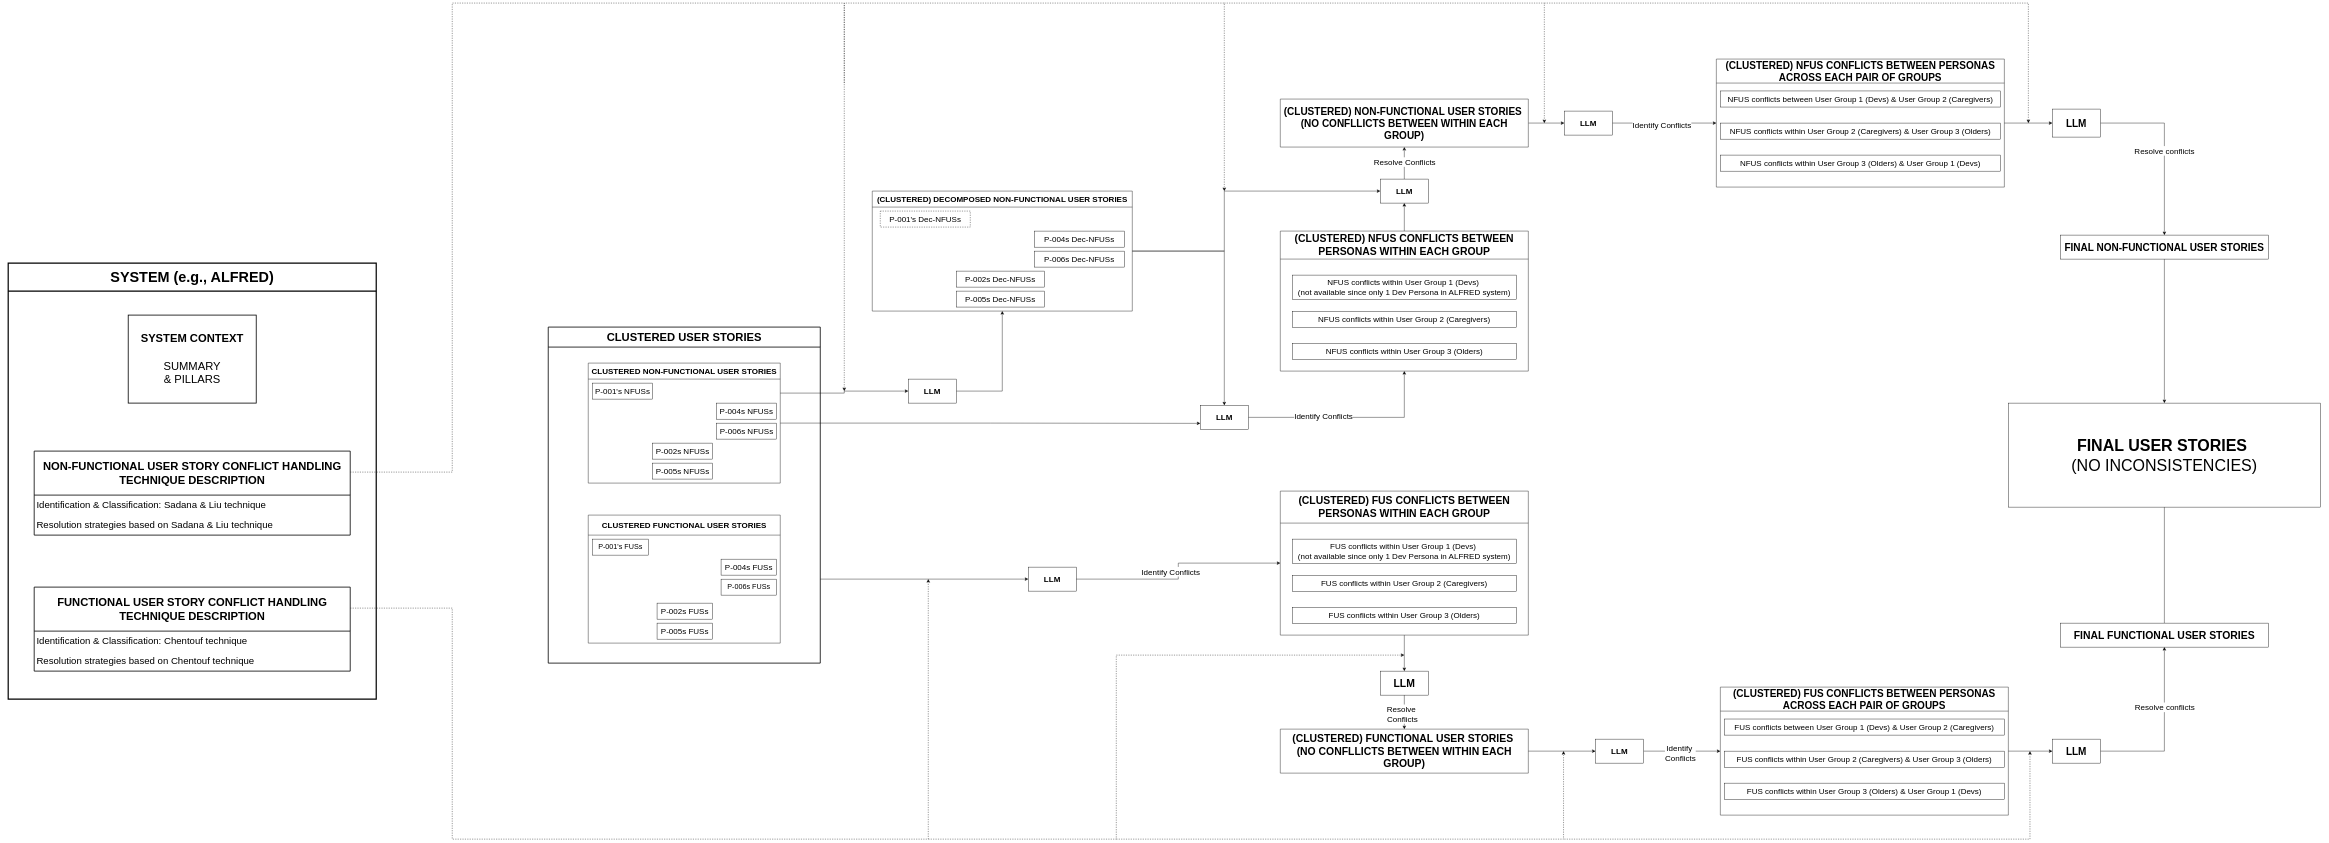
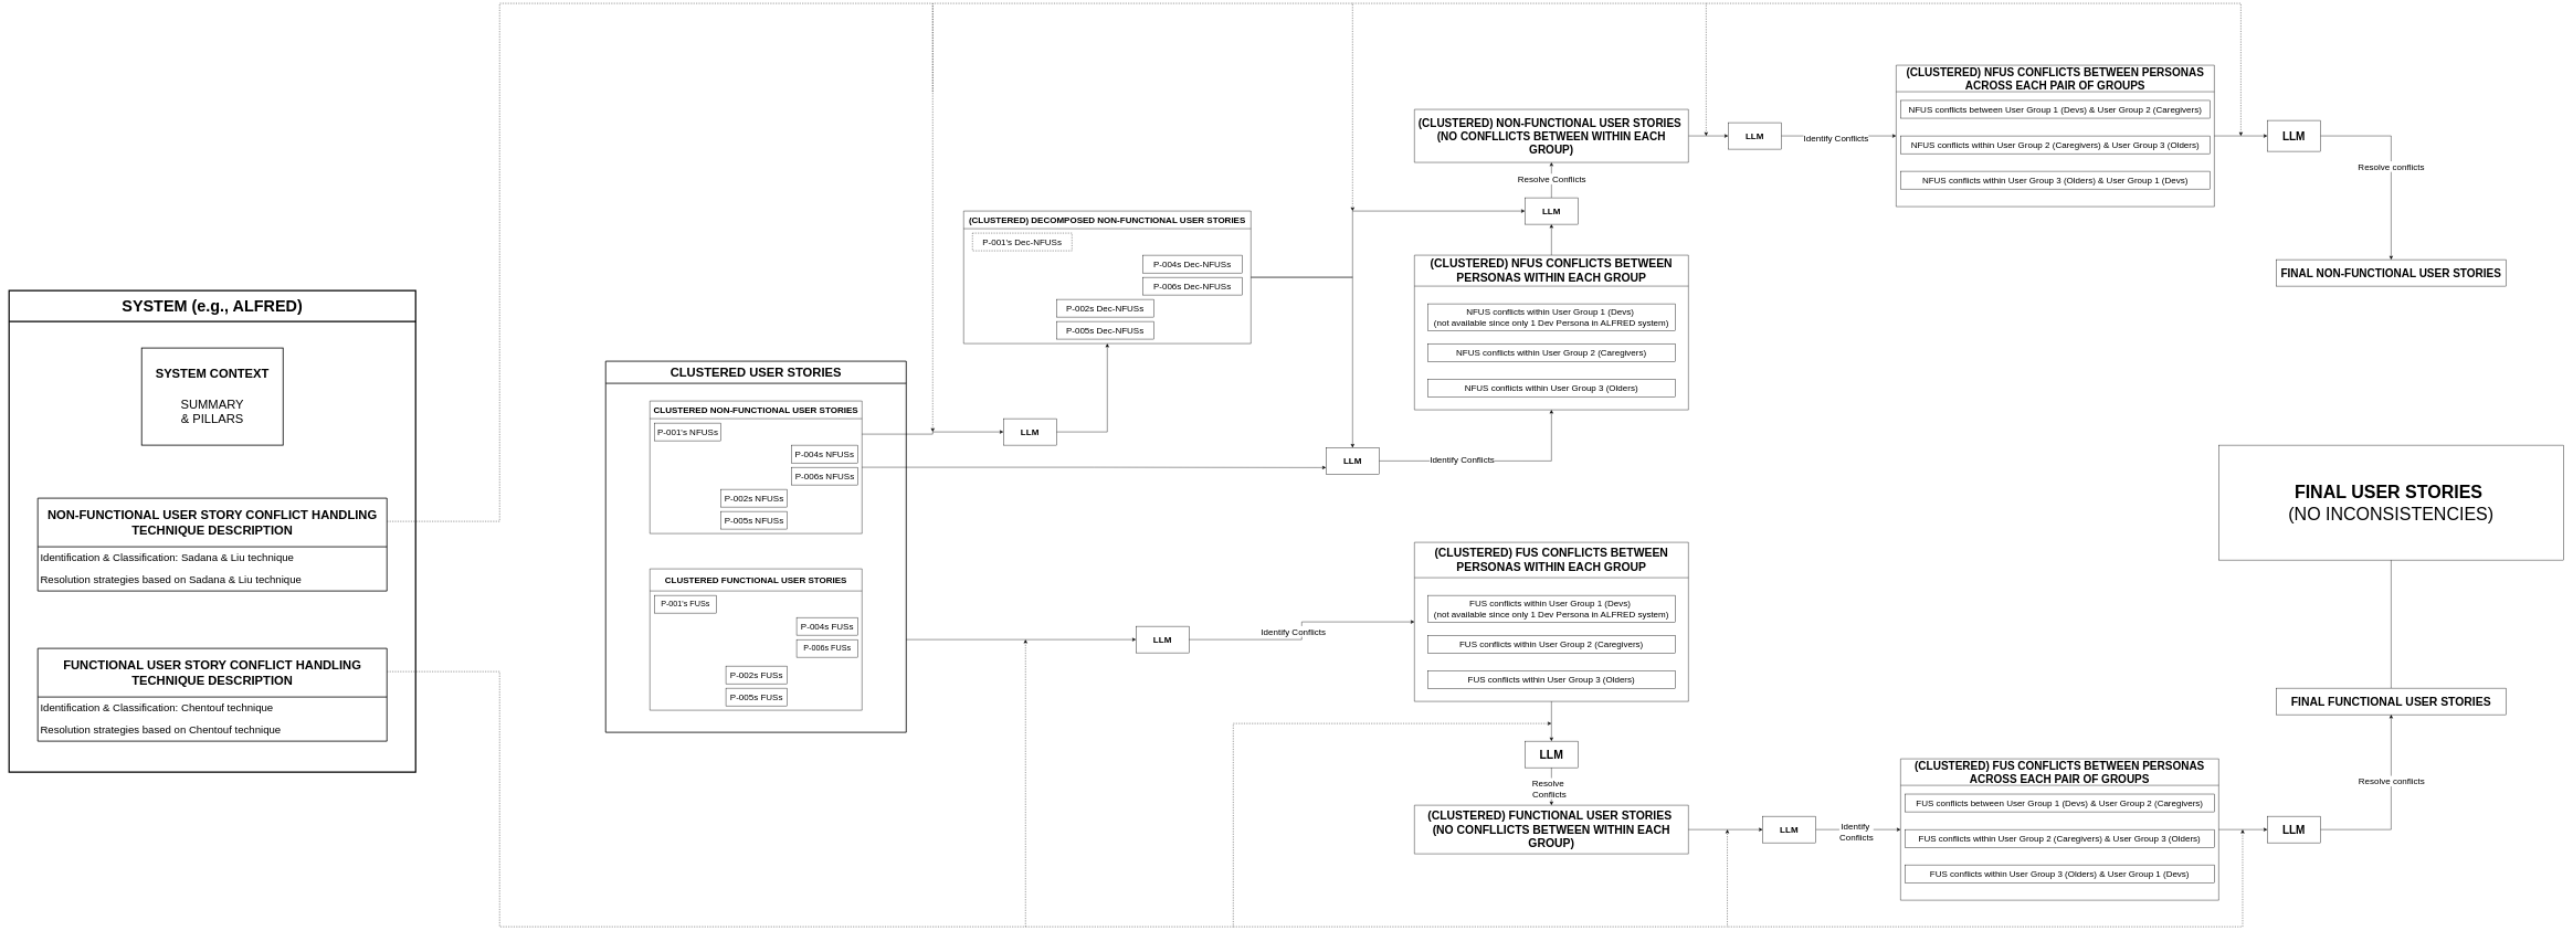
- <mxCell id="49" style="edgeStyle=orthogonalEdgeStyle;rounded=0;orthogonalLoop=1;jettySize=auto;html=1;exitX=0.5;exitY=1;exitDx=0;exitDy=0;entryX=0.5;entryY=0;entryDx=0;entryDy=0;" parent="1" source="50" edge="1" target="80"><mxGeometry relative="1" as="geometry"><mxPoint x="5410" y="830" as="targetPoint" /><Array as="points" /></mxGeometry></mxCell>
